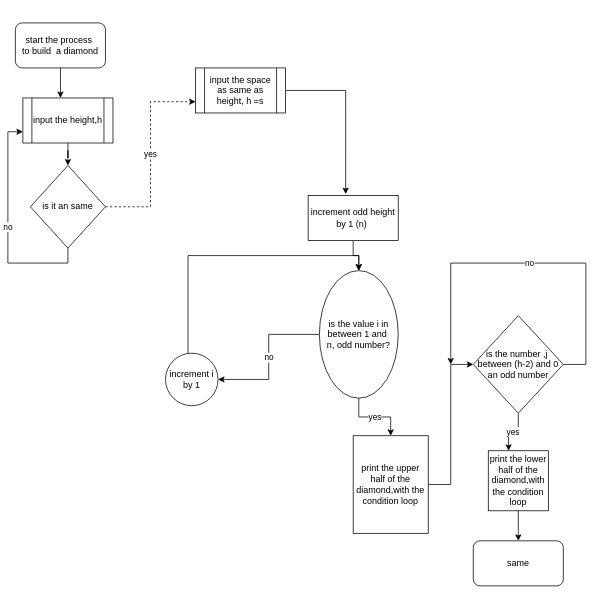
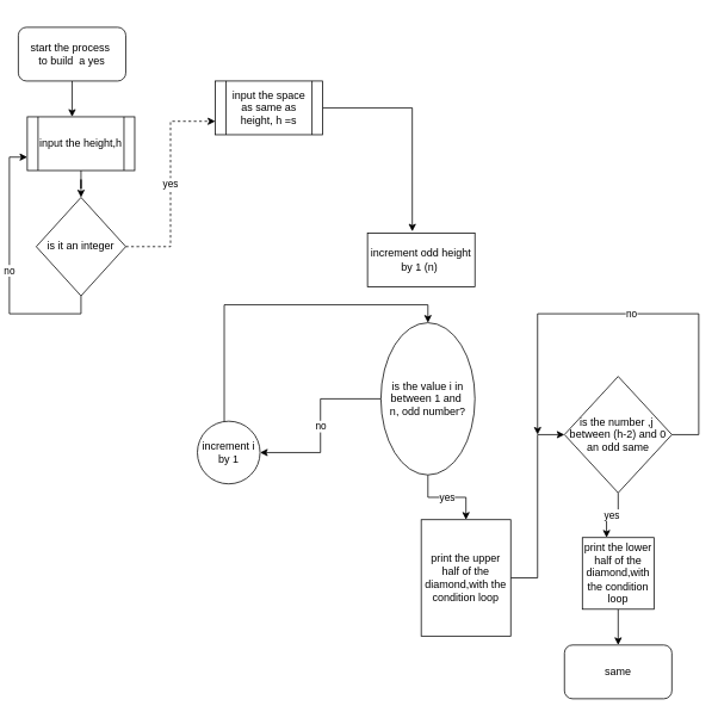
- <mxCell id="7" value="start the process&amp;nbsp;&lt;br&gt;to build&amp;nbsp; a diamond" style="rounded=1;whiteSpace=wrap;html=1;" vertex="1" parent="1"><mxGeometry x="20" y="30" width="120" height="60" as="geometry" /></mxCell>
+ <mxCell id="7" value="start the process&amp;nbsp;&lt;br&gt;to build&amp;nbsp; a yes" style="rounded=1;whiteSpace=wrap;html=1;" vertex="1" parent="1"><mxGeometry x="20" y="30" width="120" height="60" as="geometry" /></mxCell>
- <mxCell id="11" value="input the space as same as height, h =s" style="shape=process;whiteSpace=wrap;html=1;backgroundOutline=1;" vertex="1" parent="1"><mxGeometry x="260" y="90" width="120" height="60" as="geometry" /></mxCell>
+ <mxCell id="11" value="input the space as same as height, h =s" style="shape=process;whiteSpace=wrap;html=1;backgroundOutline=1;" vertex="1" parent="1"><mxGeometry x="240" y="90" width="120" height="60" as="geometry" /></mxCell>
- <mxCell id="4" value="is it an same" style="rhombus;whiteSpace=wrap;html=1;" vertex="1" parent="1"><mxGeometry x="40" y="220" width="100" height="110" as="geometry" /></mxCell>
+ <mxCell id="4" value="is it an integer" style="rhombus;whiteSpace=wrap;html=1;" vertex="1" parent="1"><mxGeometry x="40" y="220" width="100" height="110" as="geometry" /></mxCell>
- <mxCell id="12" value="" style="edgeStyle=orthogonalEdgeStyle;rounded=0;orthogonalLoop=1;jettySize=auto;html=1;" edge="1" parent="1" source="13" target="16"><mxGeometry relative="1" as="geometry" /></mxCell>
- <mxCell id="21" value="is the number ,j&amp;nbsp;&lt;br&gt;between (h-2) and 0&lt;br&gt;an odd number" style="rhombus;whiteSpace=wrap;html=1;" vertex="1" parent="1"><mxGeometry x="630" y="420" width="120" height="130" as="geometry" /></mxCell>
+ <mxCell id="21" value="is the number ,j&amp;nbsp;&lt;br&gt;between (h-2) and 0&lt;br&gt;an odd same" style="rhombus;whiteSpace=wrap;html=1;" vertex="1" parent="1"><mxGeometry x="630" y="420" width="120" height="130" as="geometry" /></mxCell>
